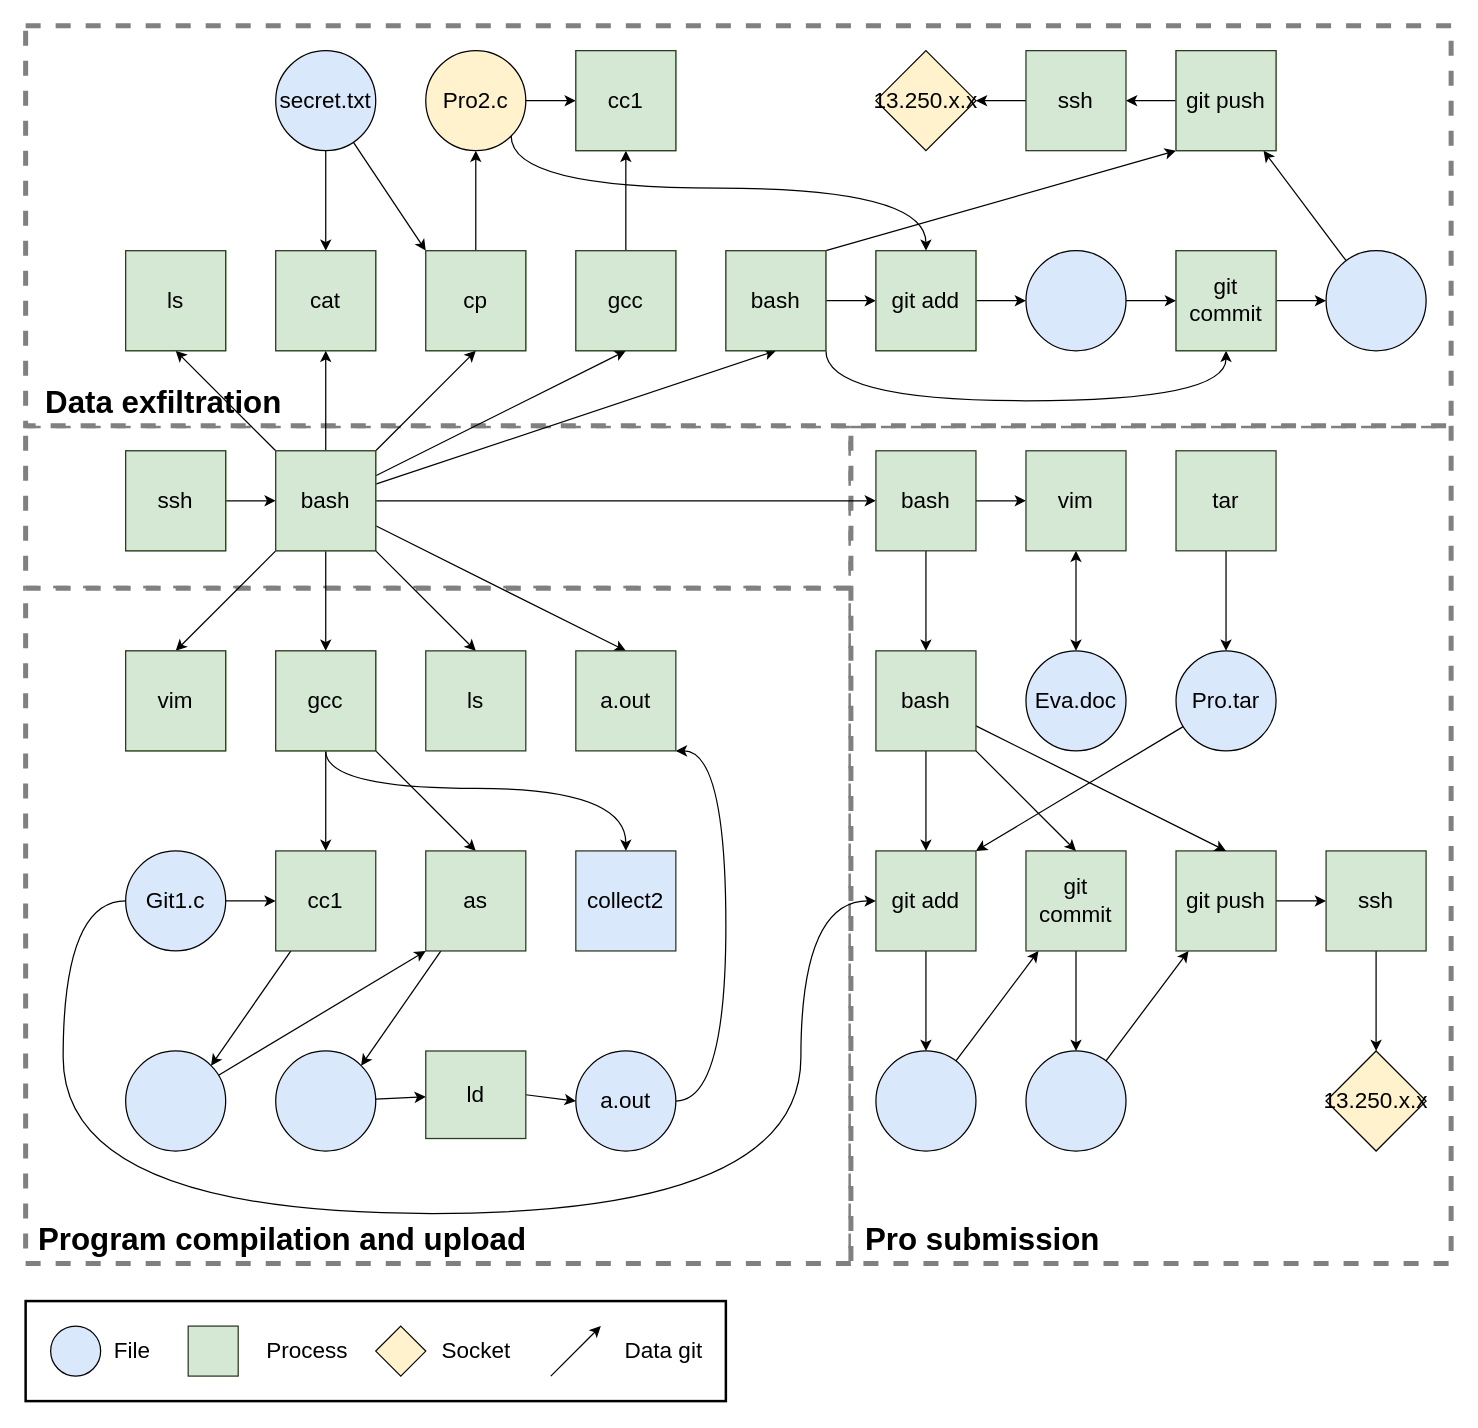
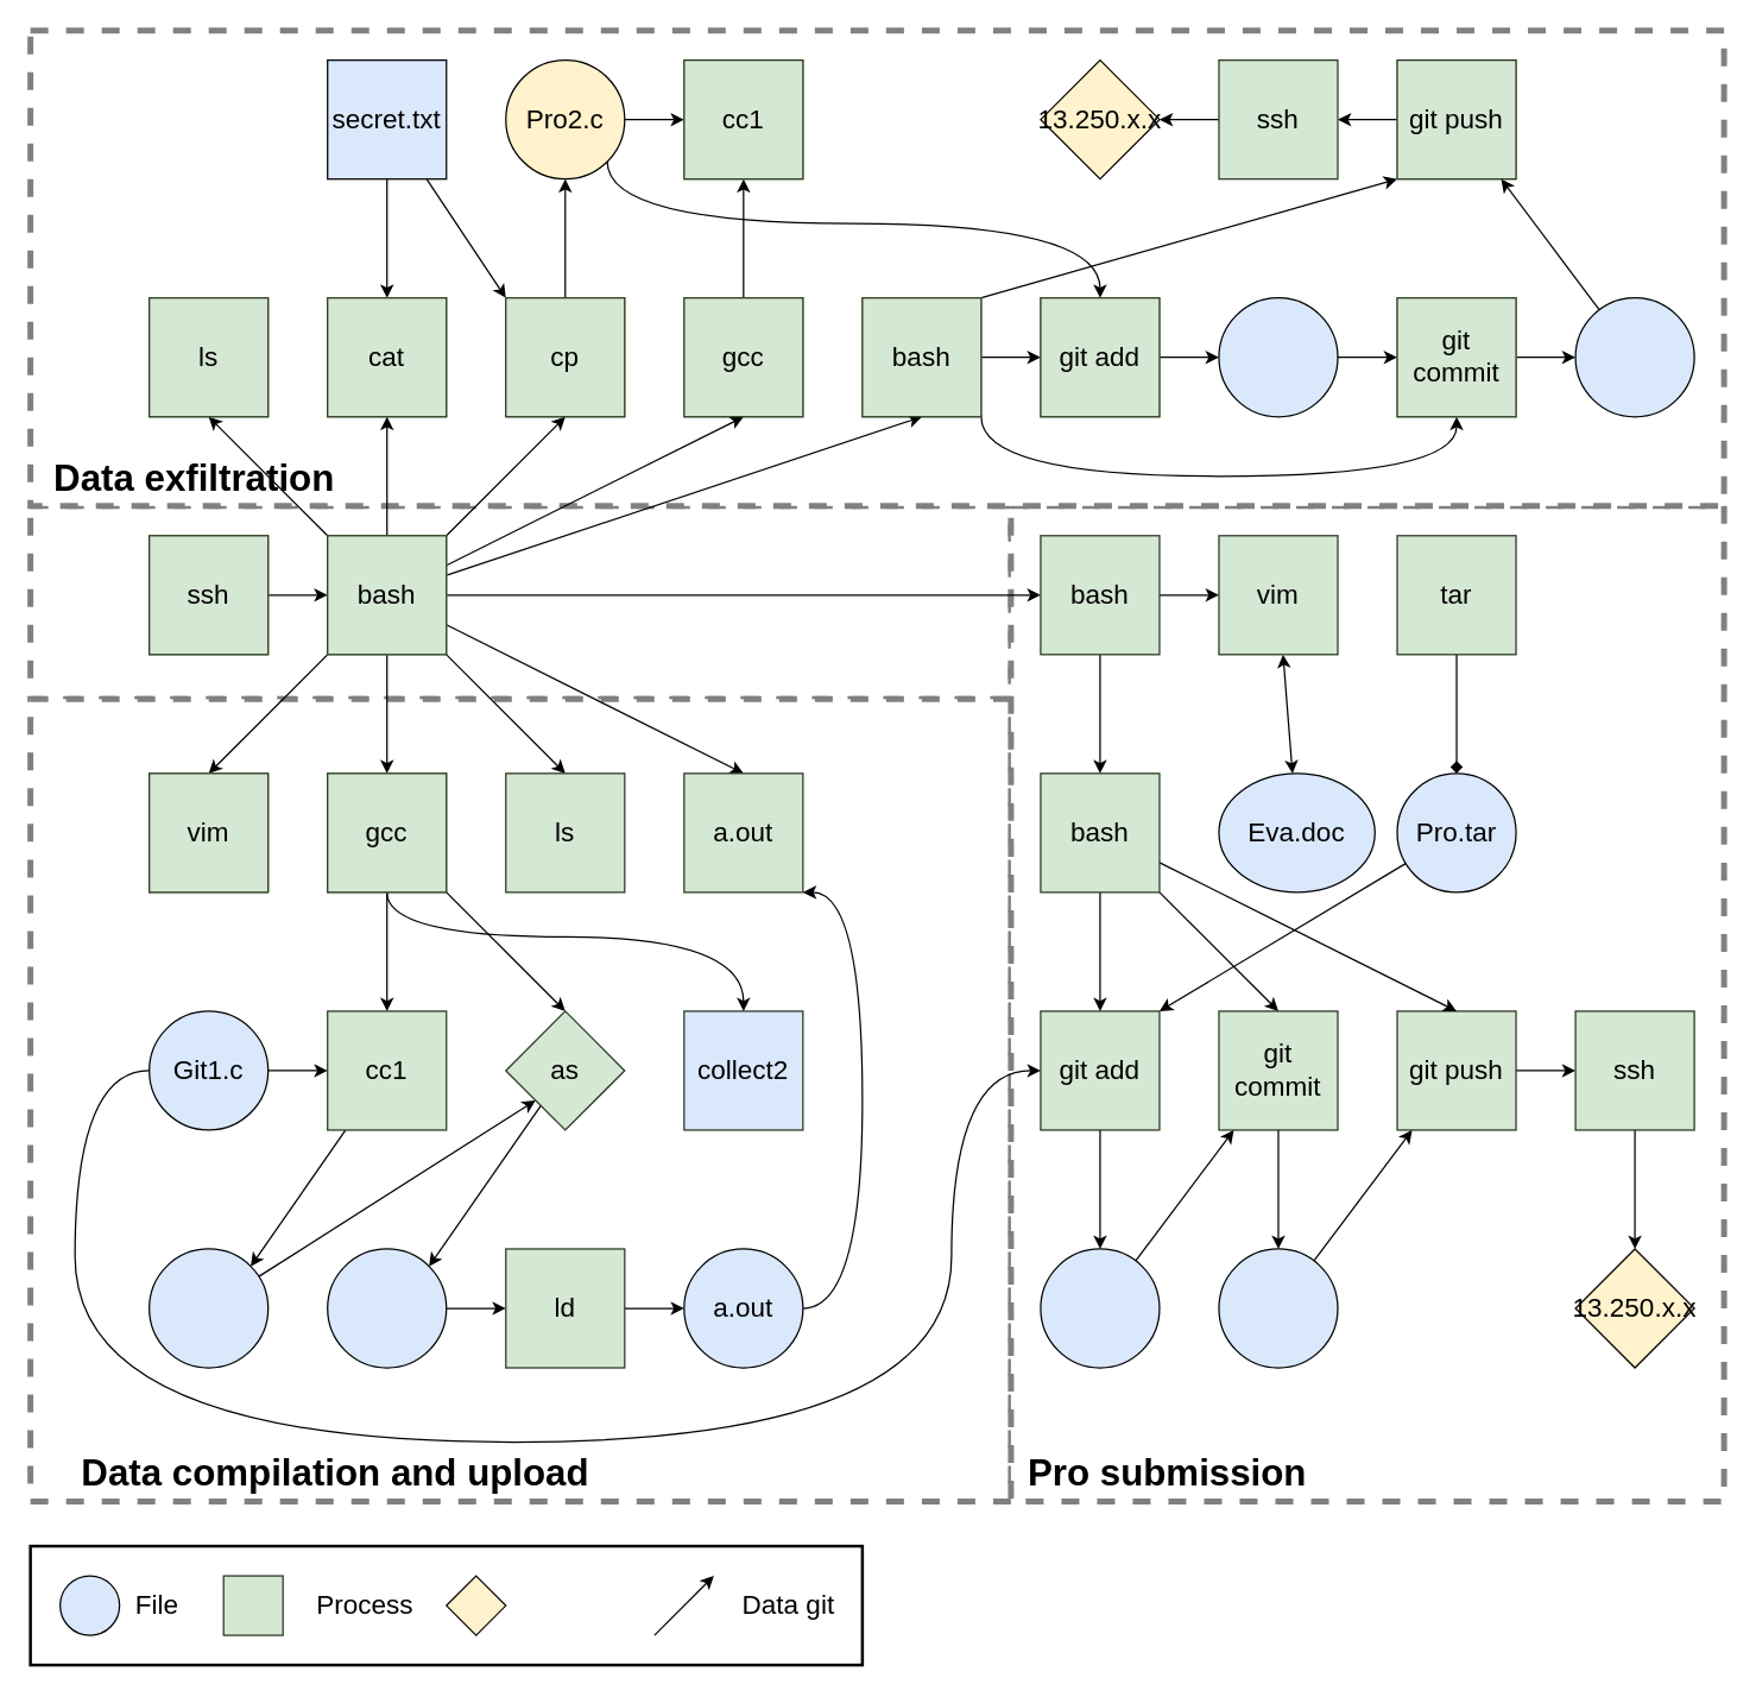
- <mxCell id="8" value="&lt;font style=&quot;font-size: 18px;&quot;&gt;secret.txt&lt;/font&gt;" style="ellipse;whiteSpace=wrap;html=1;aspect=fixed;fillColor=#dae8fc;strokeColor=#000000;fontSize=18;shadow=0;strokeWidth=1;" vertex="1" parent="1"><mxGeometry x="220" y="40" width="80" height="80" as="geometry" /></mxCell>
+ <mxCell id="8" value="&lt;font style=&quot;font-size: 18px;&quot;&gt;secret.txt&lt;/font&gt;" style="whiteSpace=wrap;html=1;aspect=fixed;fillColor=#dae8fc;strokeColor=#000000;fontSize=18;shadow=0;strokeWidth=1;rounded=0;" vertex="1" parent="1"><mxGeometry x="220" y="40" width="80" height="80" as="geometry" /></mxCell>
- <mxCell id="50" style="edgeStyle=none;rounded=0;orthogonalLoop=1;jettySize=auto;html=1;entryX=0.5;entryY=0;entryDx=0;entryDy=0;fontSize=18;shadow=0;fillColor=#dae8fc;strokeColor=#000000;strokeWidth=1;" edge="1" parent="1" source="51" target="54"><mxGeometry relative="1" as="geometry" /></mxCell>
+ <mxCell id="50" style="edgeStyle=none;rounded=0;orthogonalLoop=1;jettySize=auto;html=1;entryX=0.5;entryY=0;entryDx=0;entryDy=0;fontSize=18;shadow=0;fillColor=#dae8fc;strokeColor=#000000;strokeWidth=1;endArrow=diamond;" edge="1" parent="1" source="51" target="54"><mxGeometry relative="1" as="geometry" /></mxCell>
- <mxCell id="52" value="&lt;font style=&quot;font-size: 18px;&quot;&gt;Eva.doc&lt;/font&gt;" style="ellipse;whiteSpace=wrap;html=1;aspect=fixed;fillColor=#dae8fc;strokeColor=#000000;fontSize=18;shadow=0;strokeWidth=1;" vertex="1" parent="1"><mxGeometry x="820" y="520" width="80" height="80" as="geometry" /></mxCell>
+ <mxCell id="52" value="&lt;font style=&quot;font-size: 18px;&quot;&gt;Eva.doc&lt;/font&gt;" style="ellipse;whiteSpace=wrap;html=1;aspect=fixed;fillColor=#dae8fc;strokeColor=#000000;fontSize=18;shadow=0;strokeWidth=1;" vertex="1" parent="1"><mxGeometry x="820" y="520" width="105" height="80" as="geometry" /></mxCell>
- <mxCell id="89" value="as" style="whiteSpace=wrap;html=1;aspect=fixed;fillColor=#d5e8d4;strokeColor=#293820;fontSize=18;shadow=0;strokeWidth=1;" vertex="1" parent="1"><mxGeometry x="340" y="680" width="80" height="80" as="geometry" /></mxCell>
+ <mxCell id="89" value="as" style="rhombus;whiteSpace=wrap;html=1;aspect=fixed;fillColor=#d5e8d4;strokeColor=#293820;fontSize=18;shadow=0;strokeWidth=1;" vertex="1" parent="1"><mxGeometry x="340" y="680" width="80" height="80" as="geometry" /></mxCell>
- <mxCell id="96" value="ld" style="whiteSpace=wrap;html=1;aspect=fixed;fillColor=#d5e8d4;strokeColor=#293820;fontSize=18;shadow=0;strokeWidth=1;" vertex="1" parent="1"><mxGeometry x="340" y="840" width="80" height="70" as="geometry" /></mxCell>
+ <mxCell id="96" value="ld" style="whiteSpace=wrap;html=1;aspect=fixed;fillColor=#d5e8d4;strokeColor=#293820;fontSize=18;shadow=0;strokeWidth=1;" vertex="1" parent="1"><mxGeometry x="340" y="840" width="80" height="80" as="geometry" /></mxCell>
- <mxCell id="123" value="&lt;font style=&quot;font-size: 25px;&quot;&gt;&lt;b&gt;Program compilation and upload&lt;/b&gt;&lt;/font&gt;" style="text;html=1;align=center;verticalAlign=middle;resizable=0;points=[];autosize=1;strokeColor=none;fillColor=none;fontSize=18;fontFamily=Helvetica;fontColor=default;" vertex="1" parent="1"><mxGeometry x="20" y="970" width="410" height="40" as="geometry" /></mxCell>
+ <mxCell id="123" value="&lt;font style=&quot;font-size: 25px;&quot;&gt;&lt;b&gt;Data compilation and upload&lt;/b&gt;&lt;/font&gt;" style="text;html=1;align=center;verticalAlign=middle;resizable=0;points=[];autosize=1;strokeColor=none;fillColor=none;fontSize=18;fontFamily=Helvetica;fontColor=default;" vertex="1" parent="1"><mxGeometry x="20" y="970" width="410" height="40" as="geometry" /></mxCell>
- <mxCell id="118" value="Socket" style="text;html=1;align=center;verticalAlign=middle;resizable=0;points=[];autosize=1;strokeColor=none;fillColor=none;fontSize=18;fontFamily=Helvetica;fontColor=default;" vertex="1" parent="1"><mxGeometry x="340" y="1060" width="80" height="40" as="geometry" /></mxCell>
